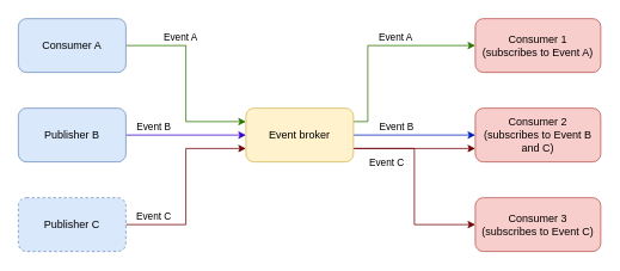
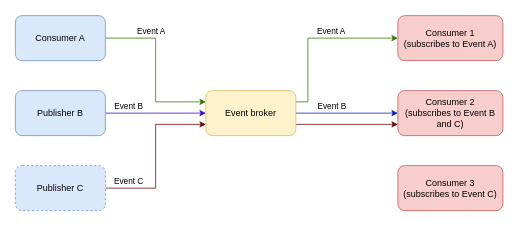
- <mxCell id="7" style="edgeStyle=orthogonalEdgeStyle;rounded=0;orthogonalLoop=1;jettySize=auto;html=1;exitX=1;exitY=0.75;exitDx=0;exitDy=0;entryX=0;entryY=0.5;entryDx=0;entryDy=0;fillColor=#a20025;strokeColor=#6F0000;" edge="1" parent="1" source="13" target="21"><mxGeometry relative="1" as="geometry"><Array as="points"><mxPoint x="462" y="165" /><mxPoint x="462" y="250" /></Array></mxGeometry></mxCell>
- <mxCell id="8" value="Event C" style="edgeLabel;html=1;align=center;verticalAlign=middle;resizable=0;points=[];" vertex="1" connectable="0" parent="7"><mxGeometry x="-0.837" y="-4" relative="1" as="geometry"><mxPoint x="18" y="11" as="offset" /></mxGeometry></mxCell>
